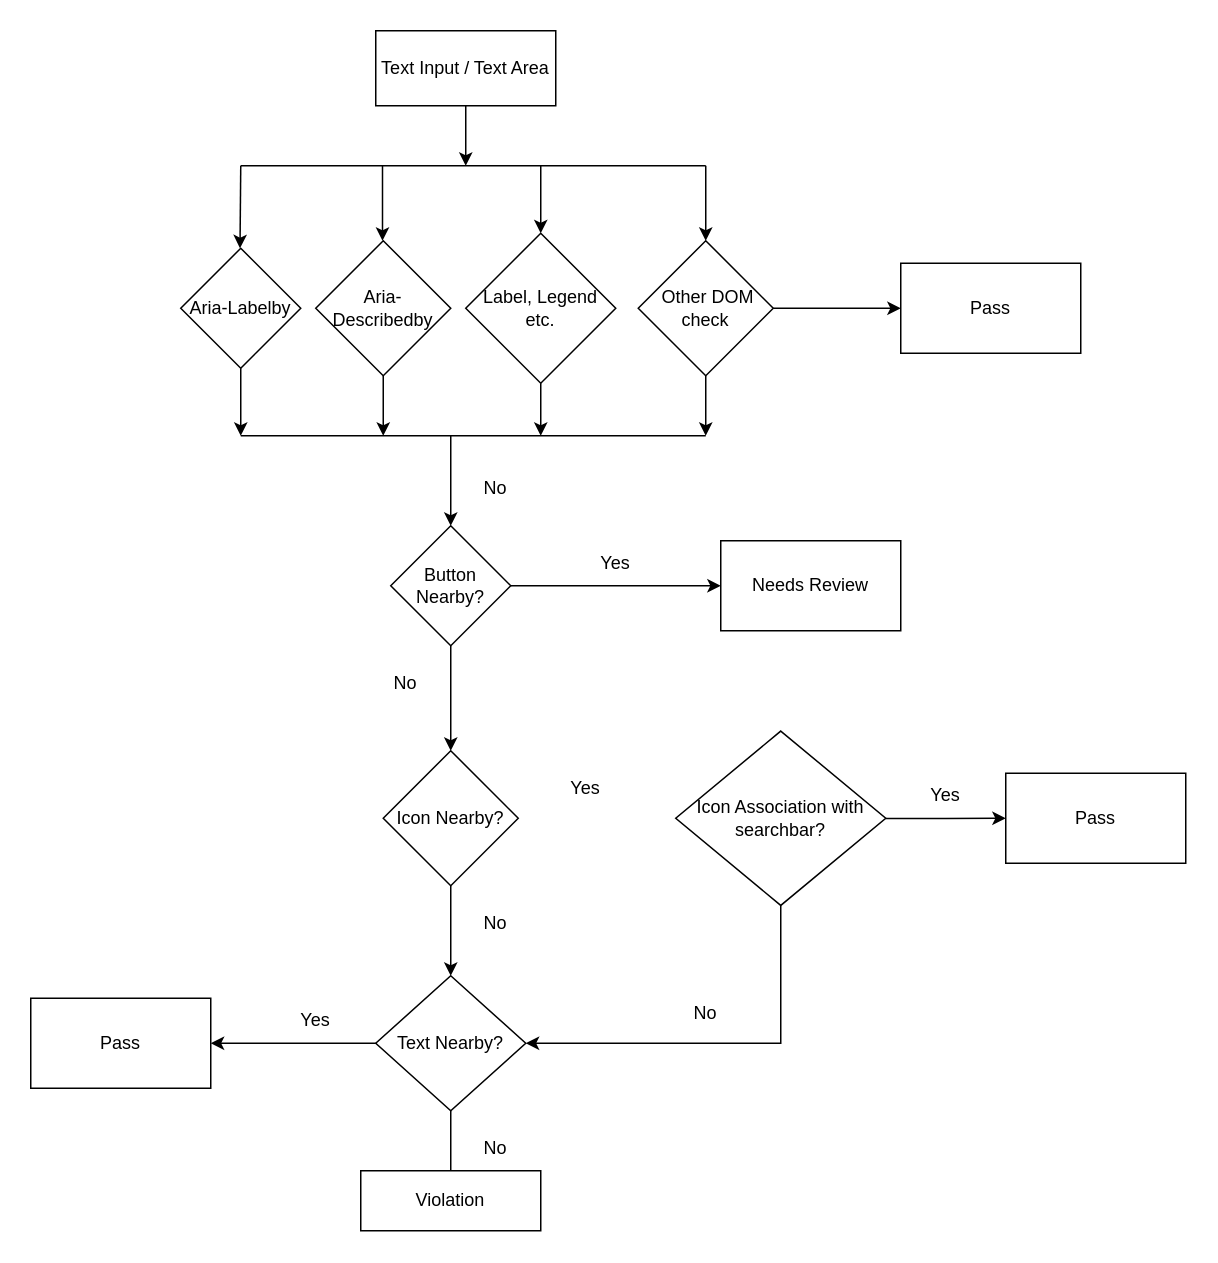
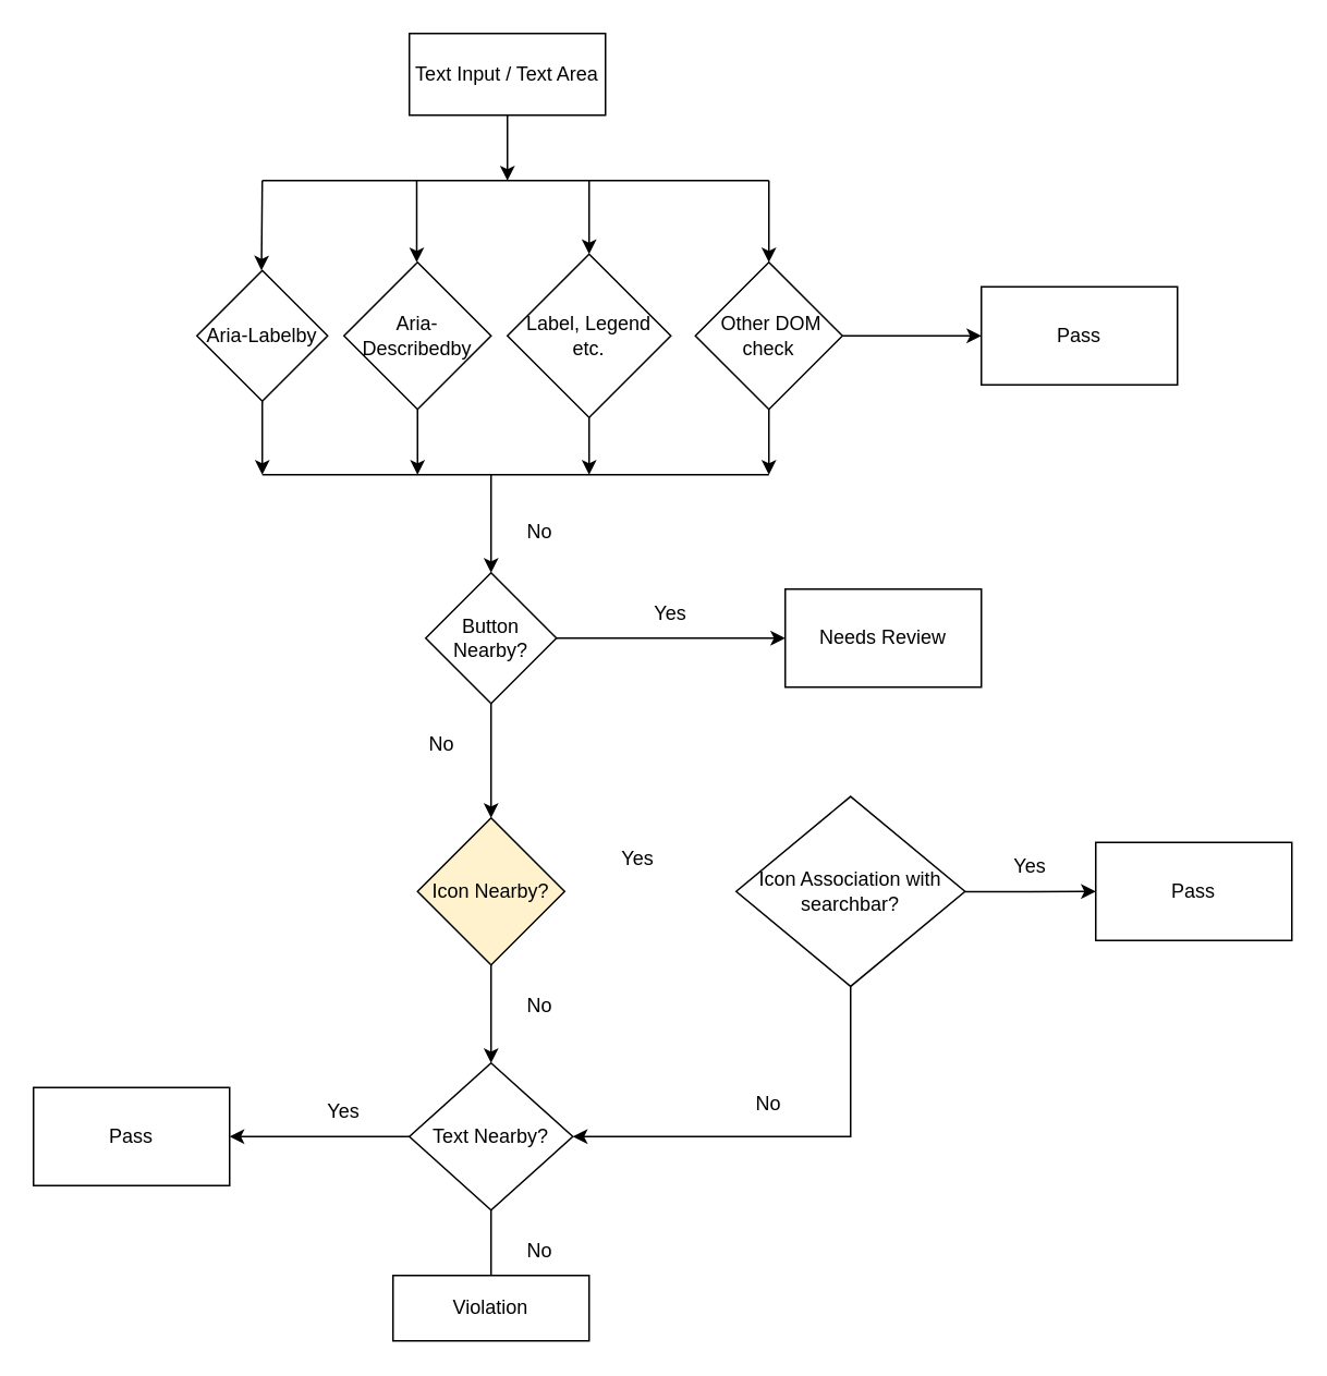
- <mxCell id="6" value="Icon Nearby?" style="rhombus;whiteSpace=wrap;html=1;" vertex="1" parent="1"><mxGeometry x="255" y="500" width="90" height="90" as="geometry" /></mxCell>
+ <mxCell id="6" value="Icon Nearby?" style="rhombus;whiteSpace=wrap;html=1;fillColor=#fff2cc;" vertex="1" parent="1"><mxGeometry x="255" y="500" width="90" height="90" as="geometry" /></mxCell>
